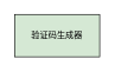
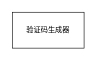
- <mxCell id="2" value="验证码生成器" style="rounded=0;whiteSpace=wrap;html=1;fillColor=#d5e8d4;" vertex="1" parent="1"><mxGeometry x="20" y="20" width="120" height="60" as="geometry" /></mxCell>
+ <mxCell id="2" value="验证码生成器" style="rounded=0;whiteSpace=wrap;html=1;" vertex="1" parent="1"><mxGeometry x="20" y="20" width="120" height="60" as="geometry" /></mxCell>
